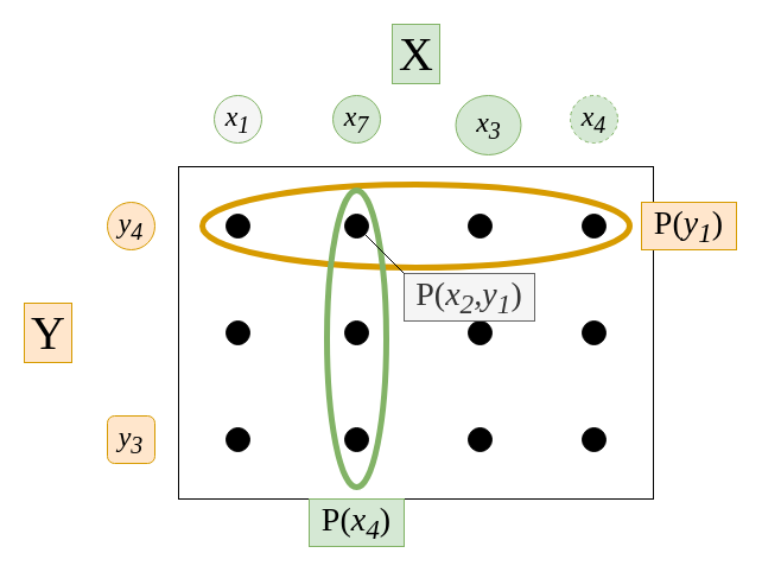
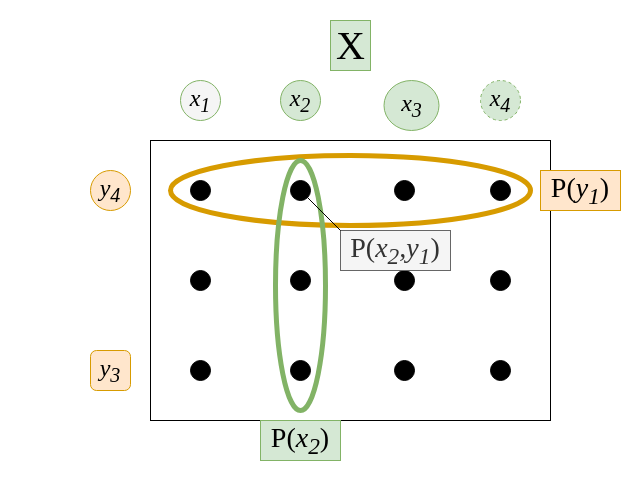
- <mxCell id="6" value="x&lt;sub&gt;7&lt;/sub&gt;" style="ellipse;whiteSpace=wrap;html=1;fontFamily=Times New Roman;fontSize=24;fillColor=#d5e8d4;strokeColor=#82b366;fontStyle=2" vertex="1" parent="1"><mxGeometry x="280" y="80" width="40" height="40" as="geometry" /></mxCell>
+ <mxCell id="6" value="x&lt;sub&gt;2&lt;/sub&gt;" style="ellipse;whiteSpace=wrap;html=1;fontFamily=Times New Roman;fontSize=24;fillColor=#d5e8d4;strokeColor=#82b366;fontStyle=2" vertex="1" parent="1"><mxGeometry x="280" y="80" width="40" height="40" as="geometry" /></mxCell>
- <mxCell id="4" value="Y" style="text;html=1;align=center;verticalAlign=middle;resizable=0;points=[];autosize=1;strokeColor=#d79b00;fillColor=#ffe6cc;fontSize=40;fontFamily=Times New Roman;" vertex="1" parent="1"><mxGeometry x="20" y="255" width="40" height="50" as="geometry" /></mxCell>
- <mxCell id="26" value="&lt;div style=&quot;font-size: 28px&quot;&gt;&lt;font style=&quot;font-size: 28px&quot;&gt;P(&lt;i&gt;x&lt;sub&gt;4&lt;/sub&gt;&lt;/i&gt;)&lt;/font&gt;&lt;/div&gt;" style="text;html=1;strokeColor=#82b366;fillColor=#d5e8d4;align=center;verticalAlign=middle;whiteSpace=wrap;rounded=0;fontFamily=Times New Roman;fontSize=28;" vertex="1" parent="1"><mxGeometry x="260" y="420" width="80" height="40" as="geometry" /></mxCell>
+ <mxCell id="26" value="&lt;div style=&quot;font-size: 28px&quot;&gt;&lt;font style=&quot;font-size: 28px&quot;&gt;P(&lt;i&gt;x&lt;sub&gt;2&lt;/sub&gt;&lt;/i&gt;)&lt;/font&gt;&lt;/div&gt;" style="text;html=1;strokeColor=#82b366;fillColor=#d5e8d4;align=center;verticalAlign=middle;whiteSpace=wrap;rounded=0;fontFamily=Times New Roman;fontSize=28;" vertex="1" parent="1"><mxGeometry x="260" y="420" width="80" height="40" as="geometry" /></mxCell>
